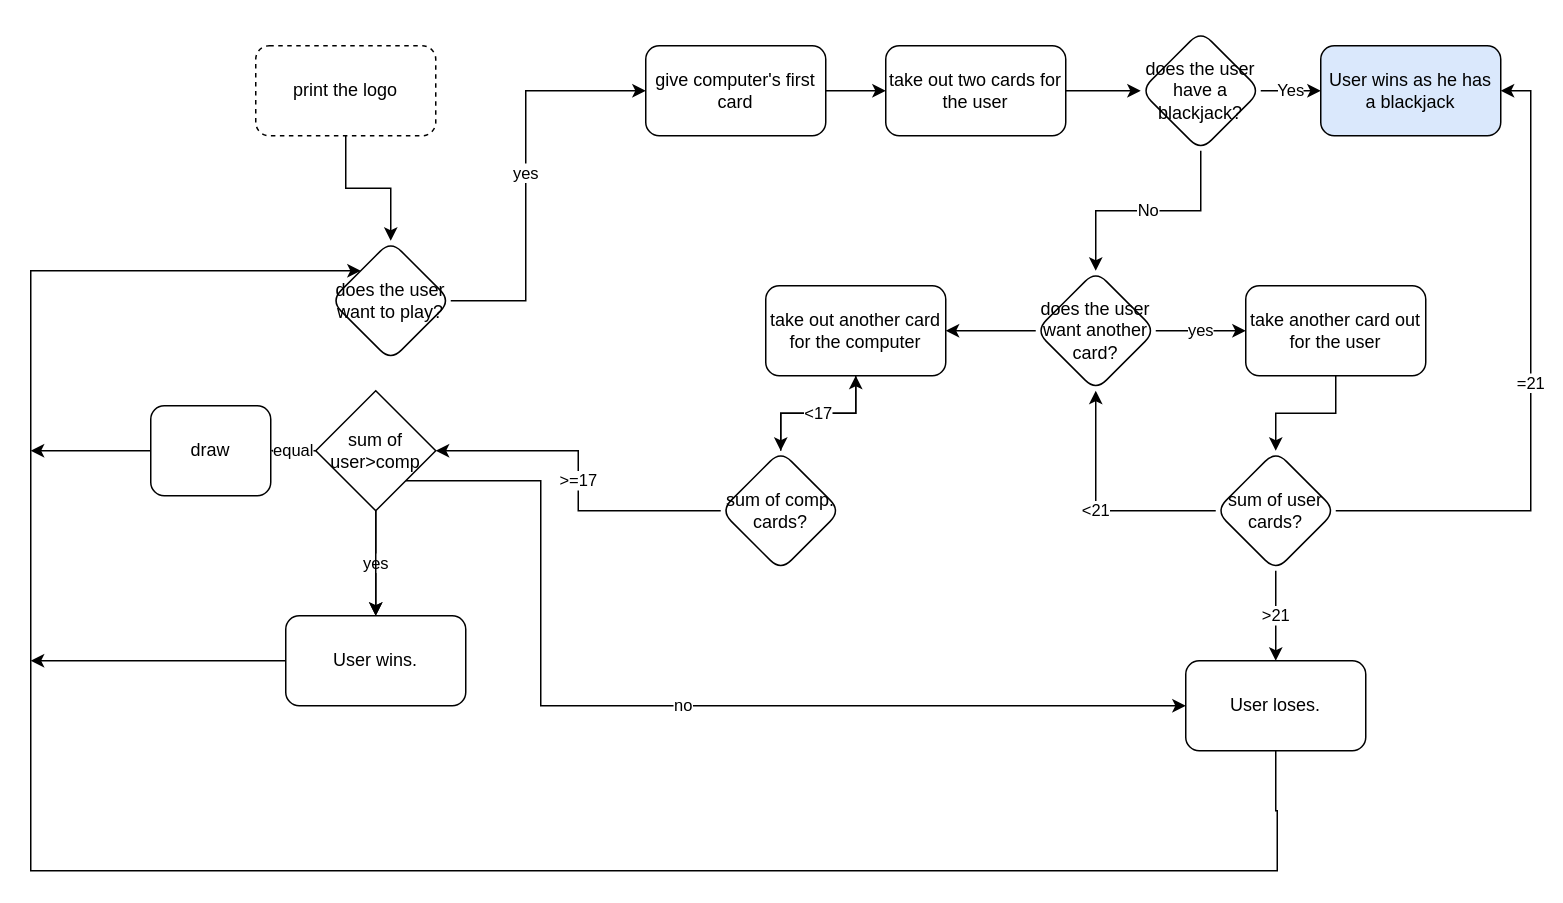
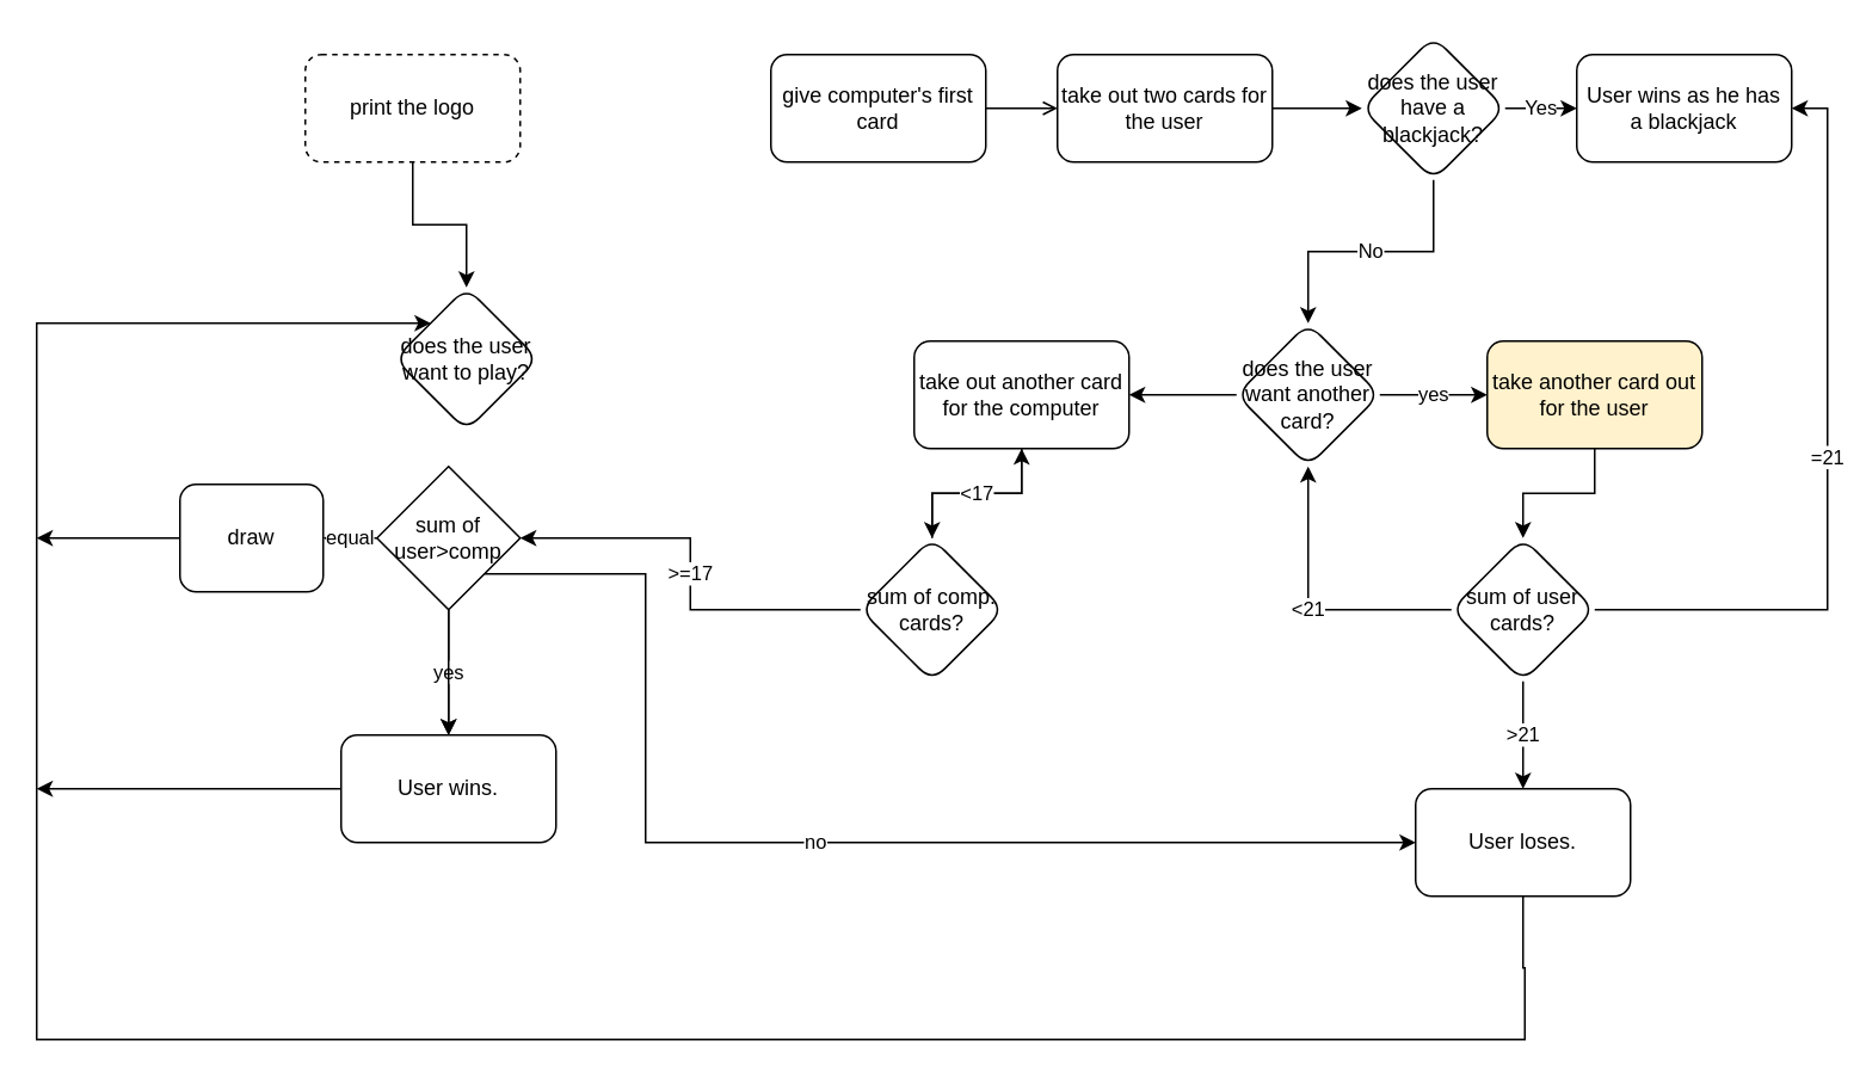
- <mxCell id="4" value="" style="edgeStyle=orthogonalEdgeStyle;rounded=0;orthogonalLoop=1;jettySize=auto;html=1;" edge="1" parent="1" source="5" target="7"><mxGeometry relative="1" as="geometry" /></mxCell>
+ <mxCell id="4" value="" style="edgeStyle=orthogonalEdgeStyle;rounded=0;orthogonalLoop=1;jettySize=auto;html=1;endArrow=open;" edge="1" parent="1" source="5" target="7"><mxGeometry relative="1" as="geometry" /></mxCell>
- <mxCell id="13" value="User wins as he has a blackjack" style="whiteSpace=wrap;html=1;rounded=1;fillColor=#dae8fc;" vertex="1" parent="1"><mxGeometry x="880" y="30" width="120" height="60" as="geometry" /></mxCell>
+ <mxCell id="13" value="User wins as he has a blackjack" style="whiteSpace=wrap;html=1;rounded=1;" vertex="1" parent="1"><mxGeometry x="880" y="30" width="120" height="60" as="geometry" /></mxCell>
- <mxCell id="8" value="yes" style="edgeStyle=orthogonalEdgeStyle;rounded=0;orthogonalLoop=1;jettySize=auto;html=1;entryX=0;entryY=0.5;entryDx=0;entryDy=0;" edge="1" parent="1" source="9" target="5"><mxGeometry relative="1" as="geometry"><Array as="points"><mxPoint x="350" y="200" /><mxPoint x="350" y="60" /></Array></mxGeometry></mxCell>
- <mxCell id="18" value="take another card out for the user" style="whiteSpace=wrap;html=1;rounded=1;" vertex="1" parent="1"><mxGeometry x="830" y="190" width="120" height="60" as="geometry" /></mxCell>
+ <mxCell id="18" value="take another card out for the user" style="whiteSpace=wrap;html=1;rounded=1;fillColor=#fff2cc;" vertex="1" parent="1"><mxGeometry x="830" y="190" width="120" height="60" as="geometry" /></mxCell>
